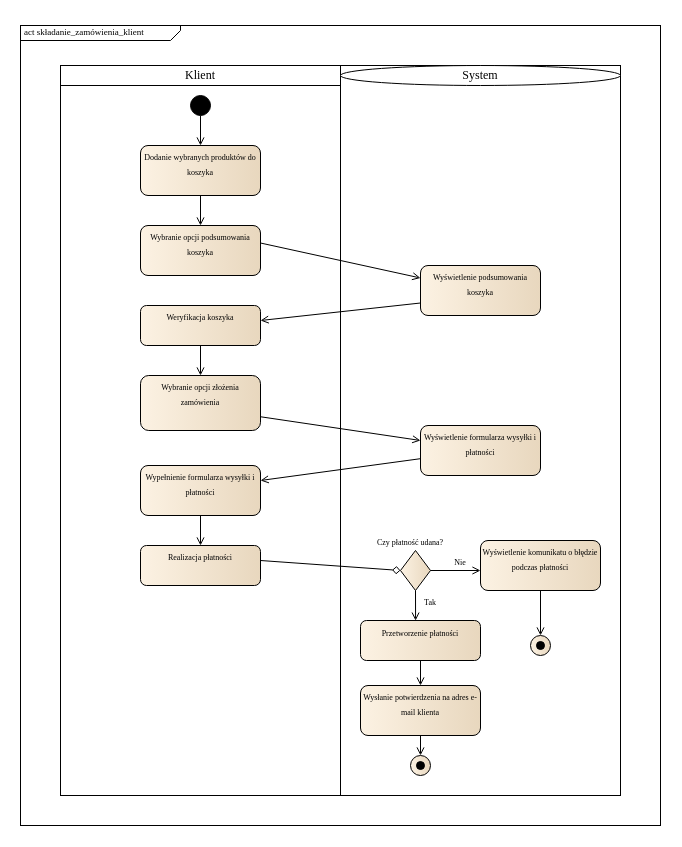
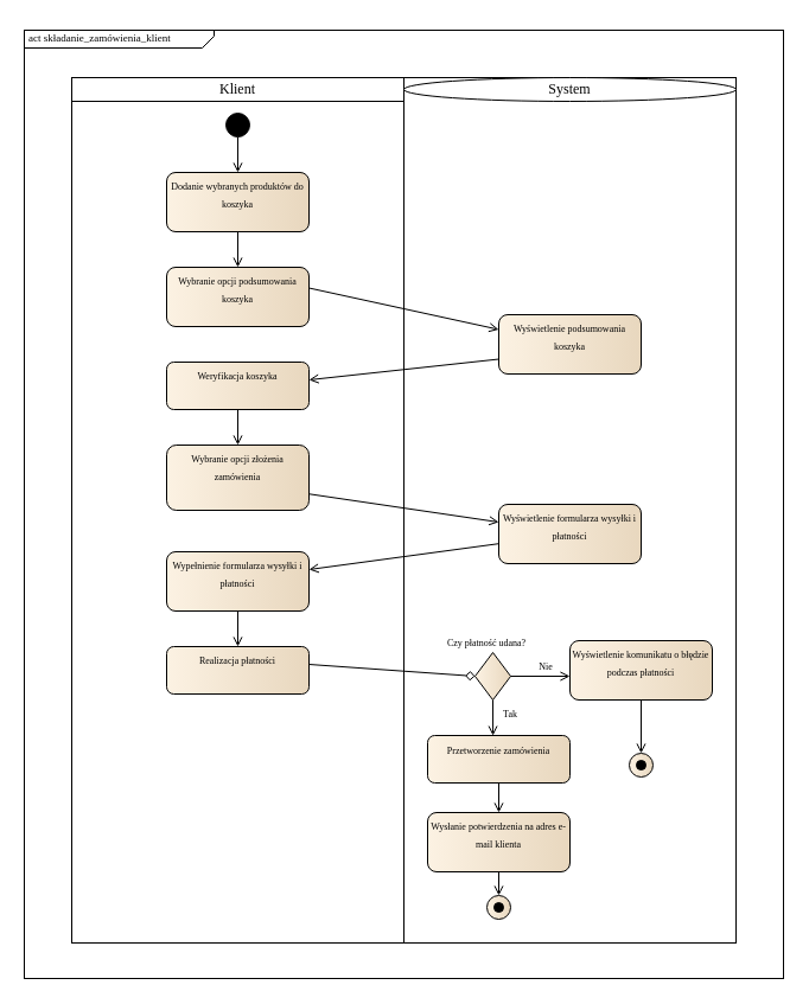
- <mxCell id="35" value="&lt;font style=&quot;font-size: 8px;&quot; face=&quot;Verdana&quot;&gt;Przetworzenie płatności&lt;/font&gt;" style="text;html=1;align=center;verticalAlign=bottom;whiteSpace=wrap;rounded=0;textShadow=0;fontStyle=0" vertex="1" parent="1"><mxGeometry x="360" y="621" width="120" height="20" as="geometry" /></mxCell>
+ <mxCell id="35" value="&lt;font style=&quot;font-size: 8px;&quot; face=&quot;Verdana&quot;&gt;Przetworzenie zamówienia&lt;/font&gt;" style="text;html=1;align=center;verticalAlign=bottom;whiteSpace=wrap;rounded=0;textShadow=0;fontStyle=0" vertex="1" parent="1"><mxGeometry x="360" y="621" width="120" height="20" as="geometry" /></mxCell>
